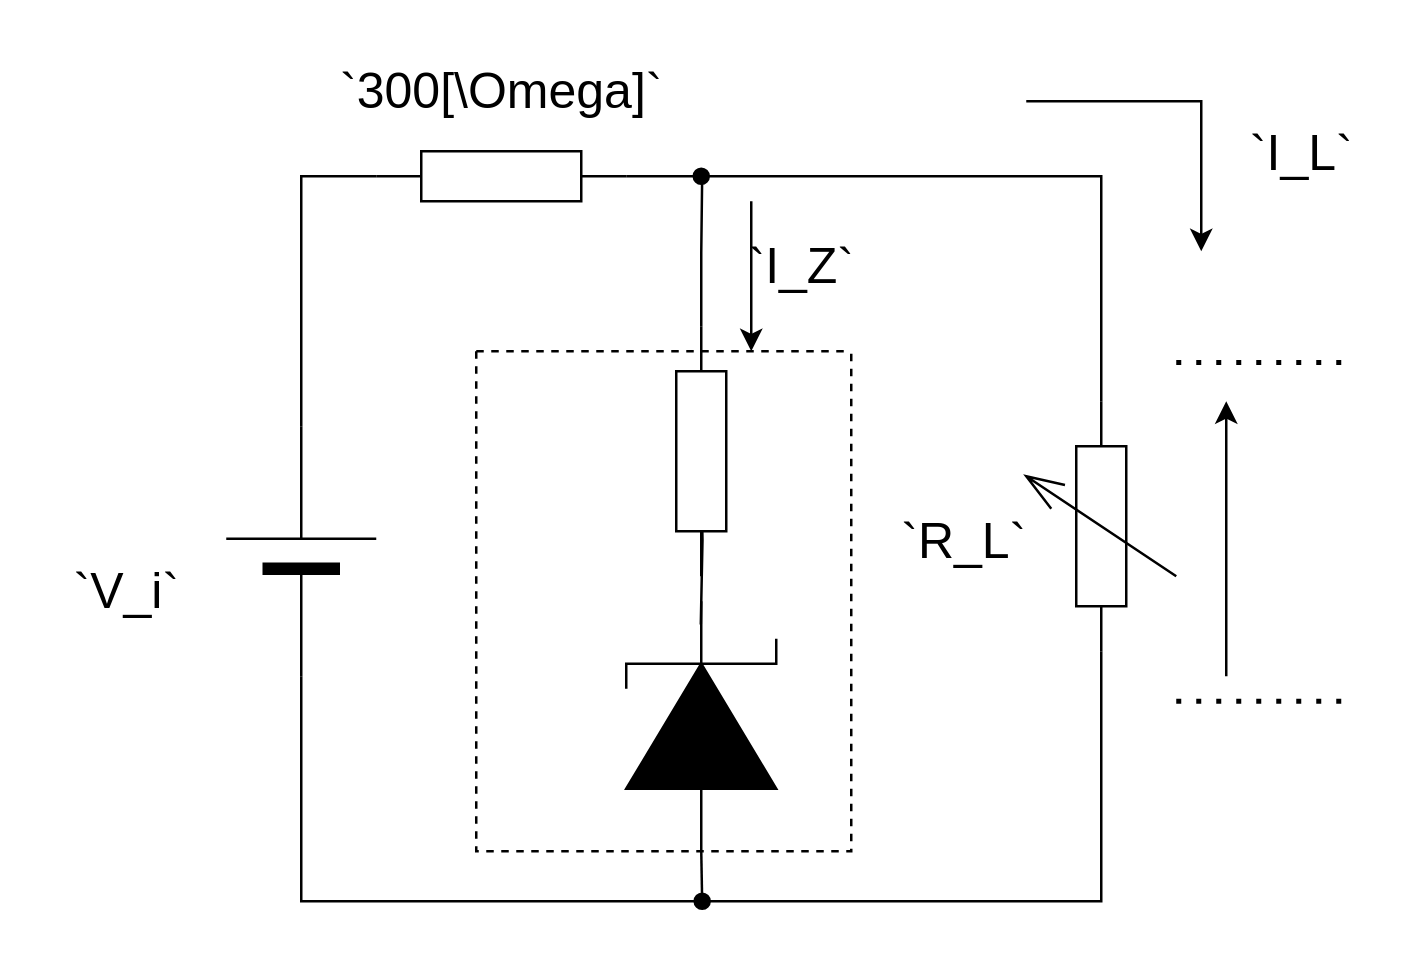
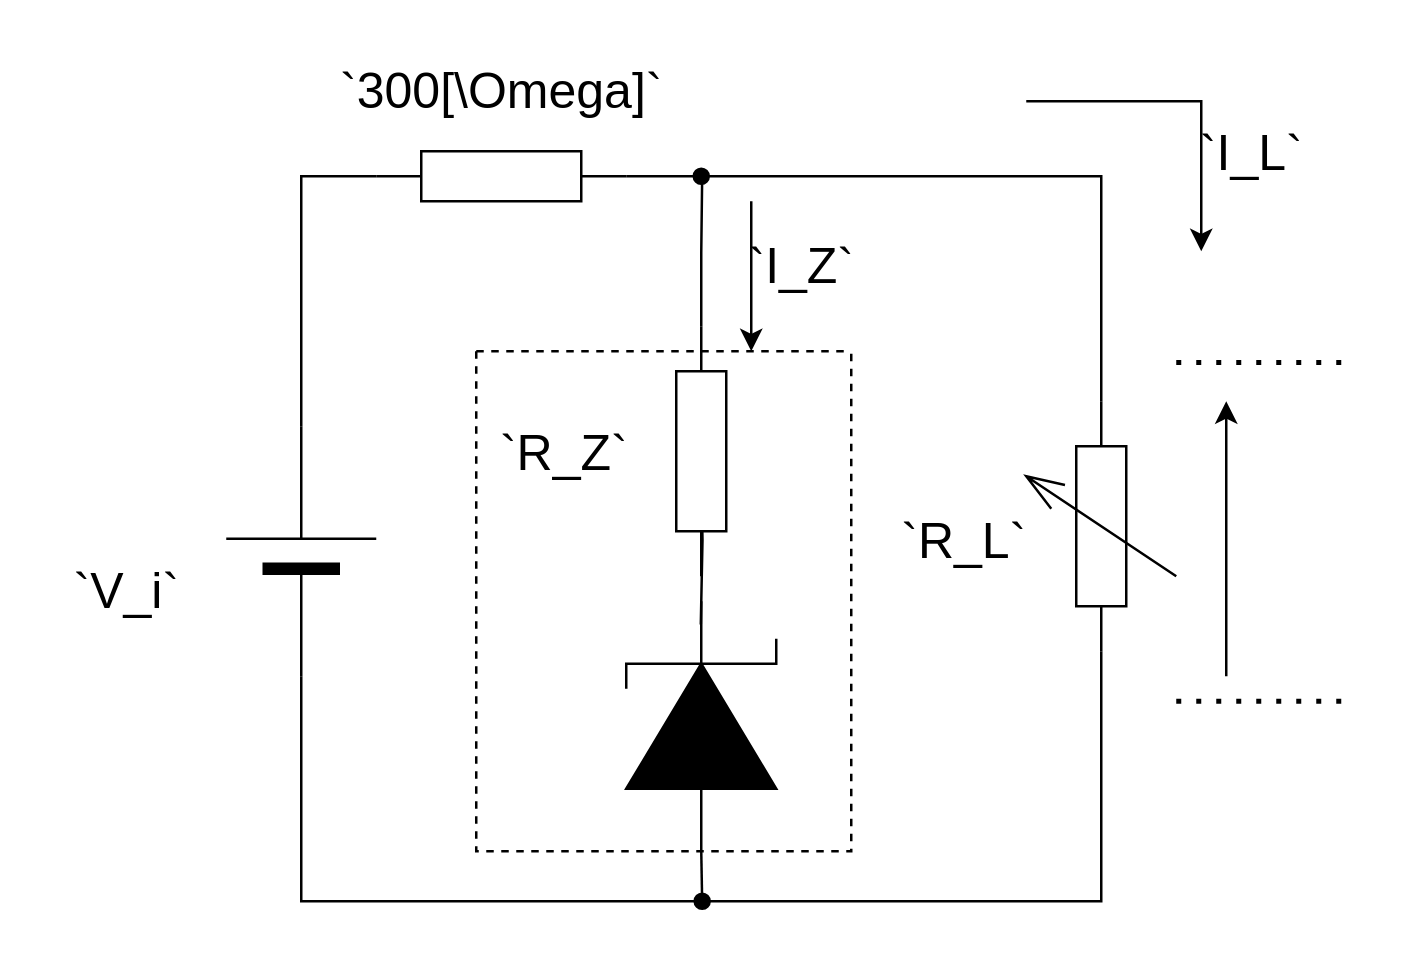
- <mxCell id="25" value="`I_L`" style="text;html=1;align=center;verticalAlign=middle;resizable=0;points=[];autosize=1;strokeColor=none;fillColor=none;fontSize=20;" parent="1" vertex="1"><mxGeometry x="490" y="45" width="60" height="30" as="geometry" /></mxCell>
+ <mxCell id="25" value="`I_L`" style="text;html=1;align=center;verticalAlign=middle;resizable=0;points=[];autosize=1;strokeColor=none;fillColor=none;fontSize=20;" parent="1" vertex="1"><mxGeometry x="470" y="45" width="60" height="30" as="geometry" /></mxCell>
+ <mxCell id="22" value="`R_Z`" style="text;html=1;align=center;verticalAlign=middle;resizable=0;points=[];autosize=1;strokeColor=none;fillColor=none;fontSize=20;" parent="1" vertex="1"><mxGeometry x="190" y="165" width="70" height="30" as="geometry" /></mxCell>
